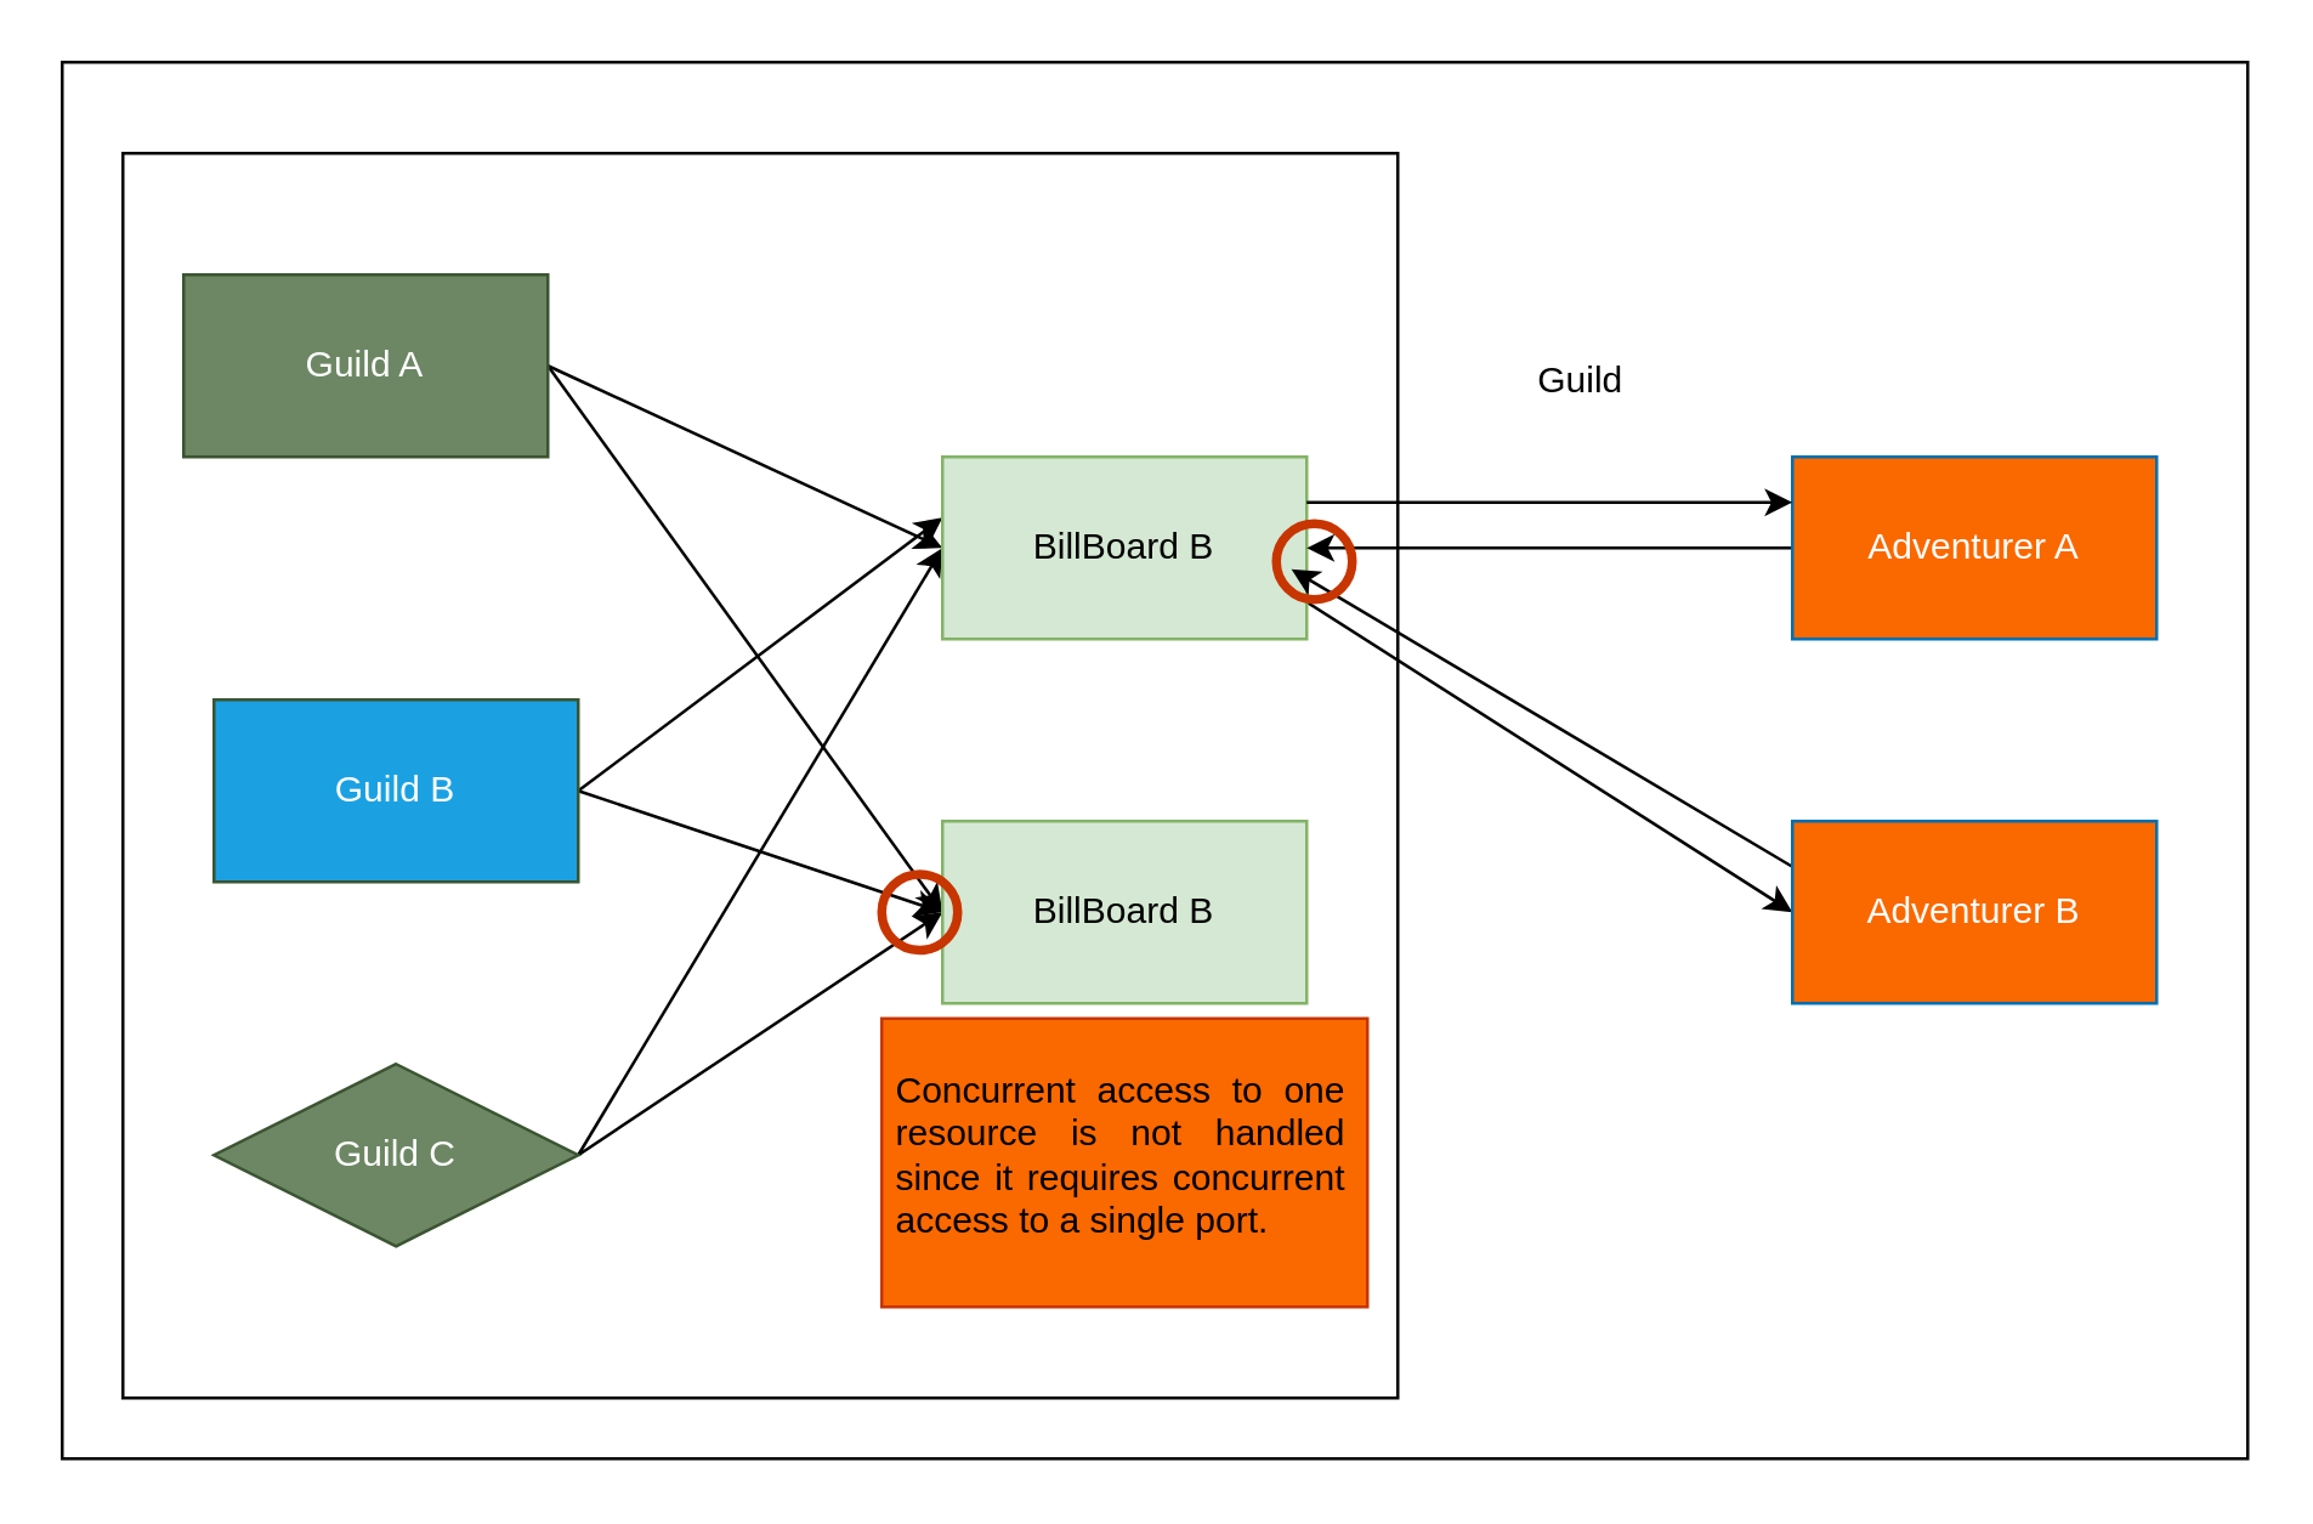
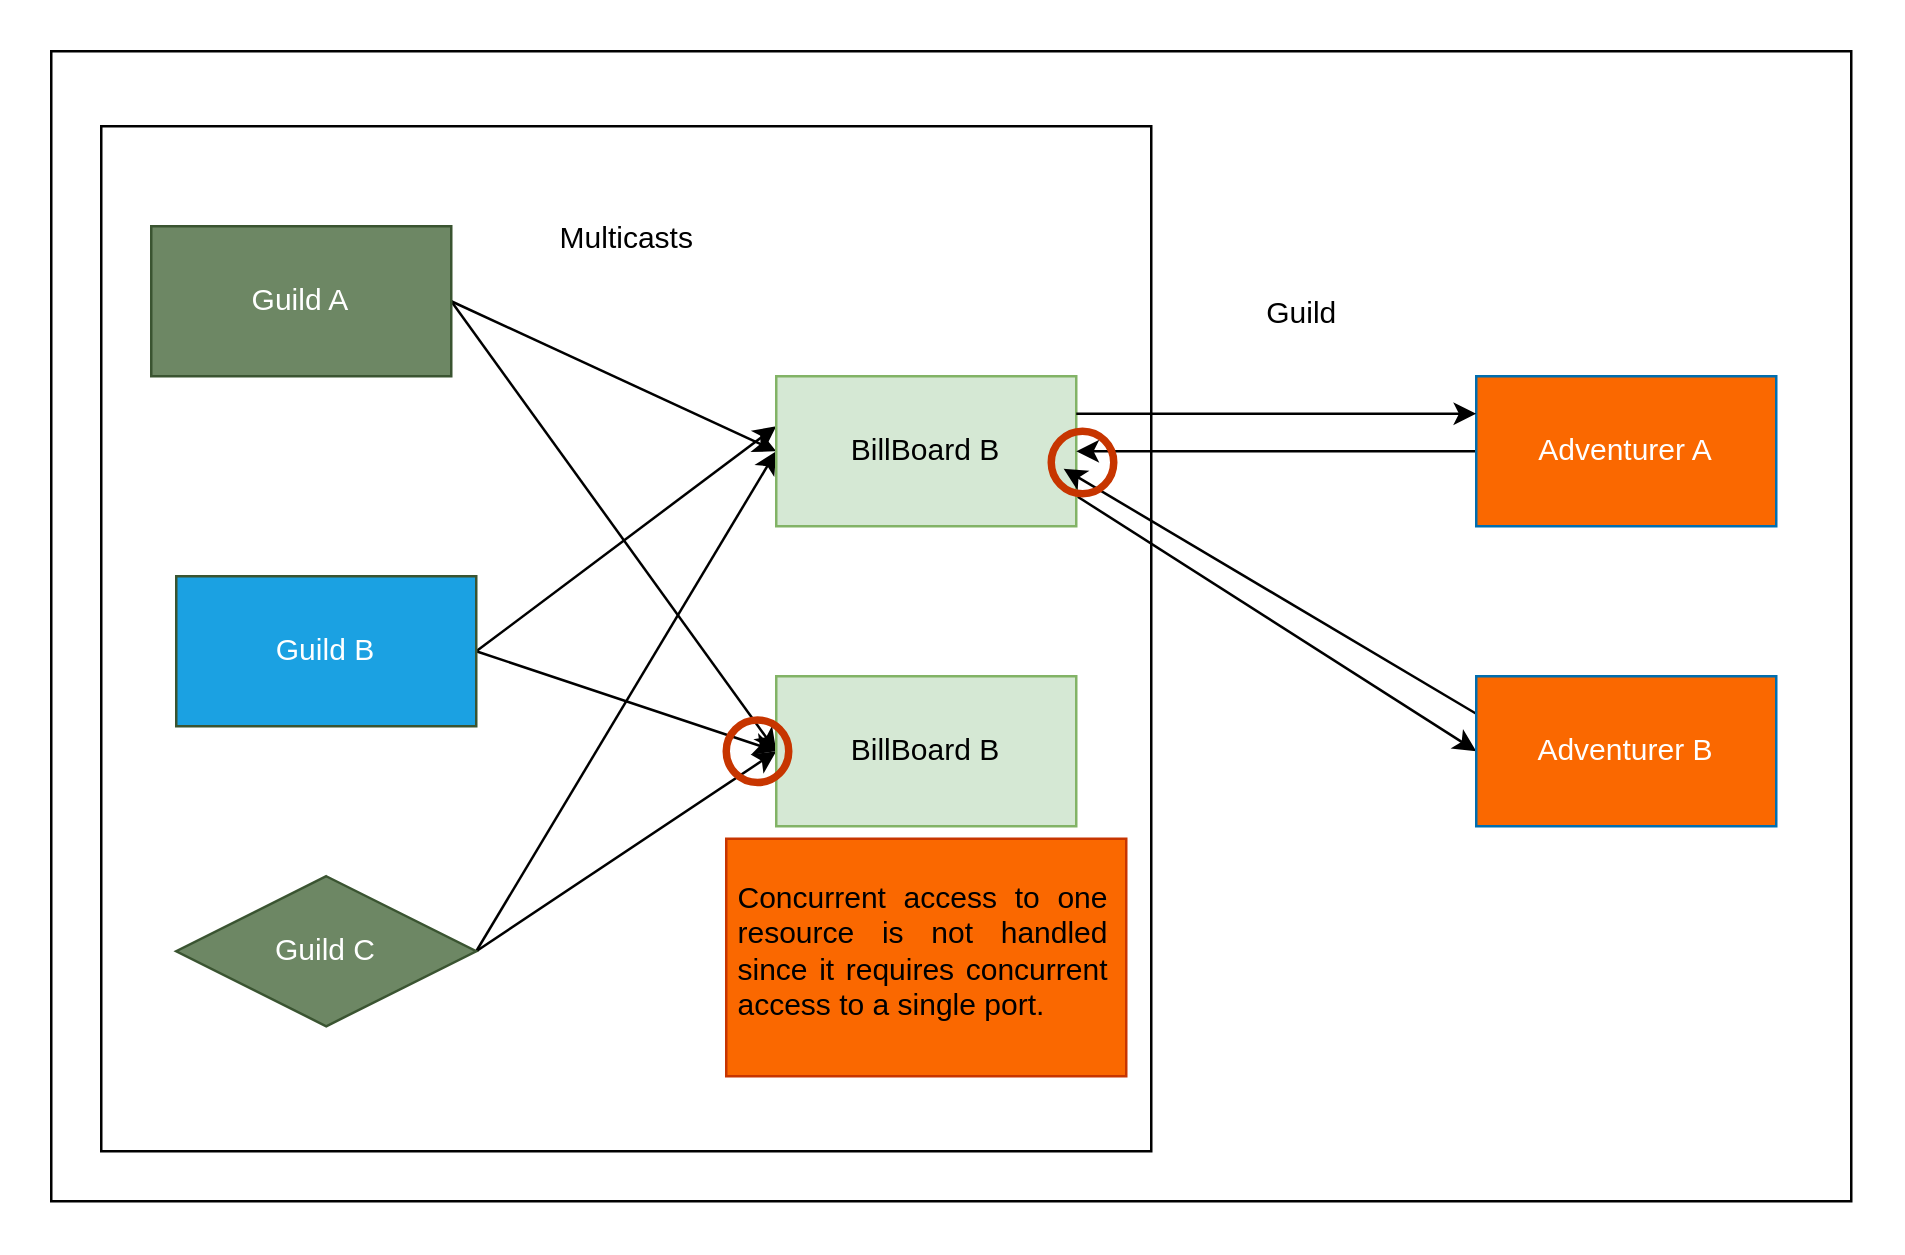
+ <mxCell id="20" value="Multicasts" style="text;html=1;align=center;verticalAlign=middle;resizable=0;points=[];autosize=1;strokeColor=none;fillColor=none;" vertex="1" parent="1"><mxGeometry x="210" y="80" width="80" height="30" as="geometry" /></mxCell>
